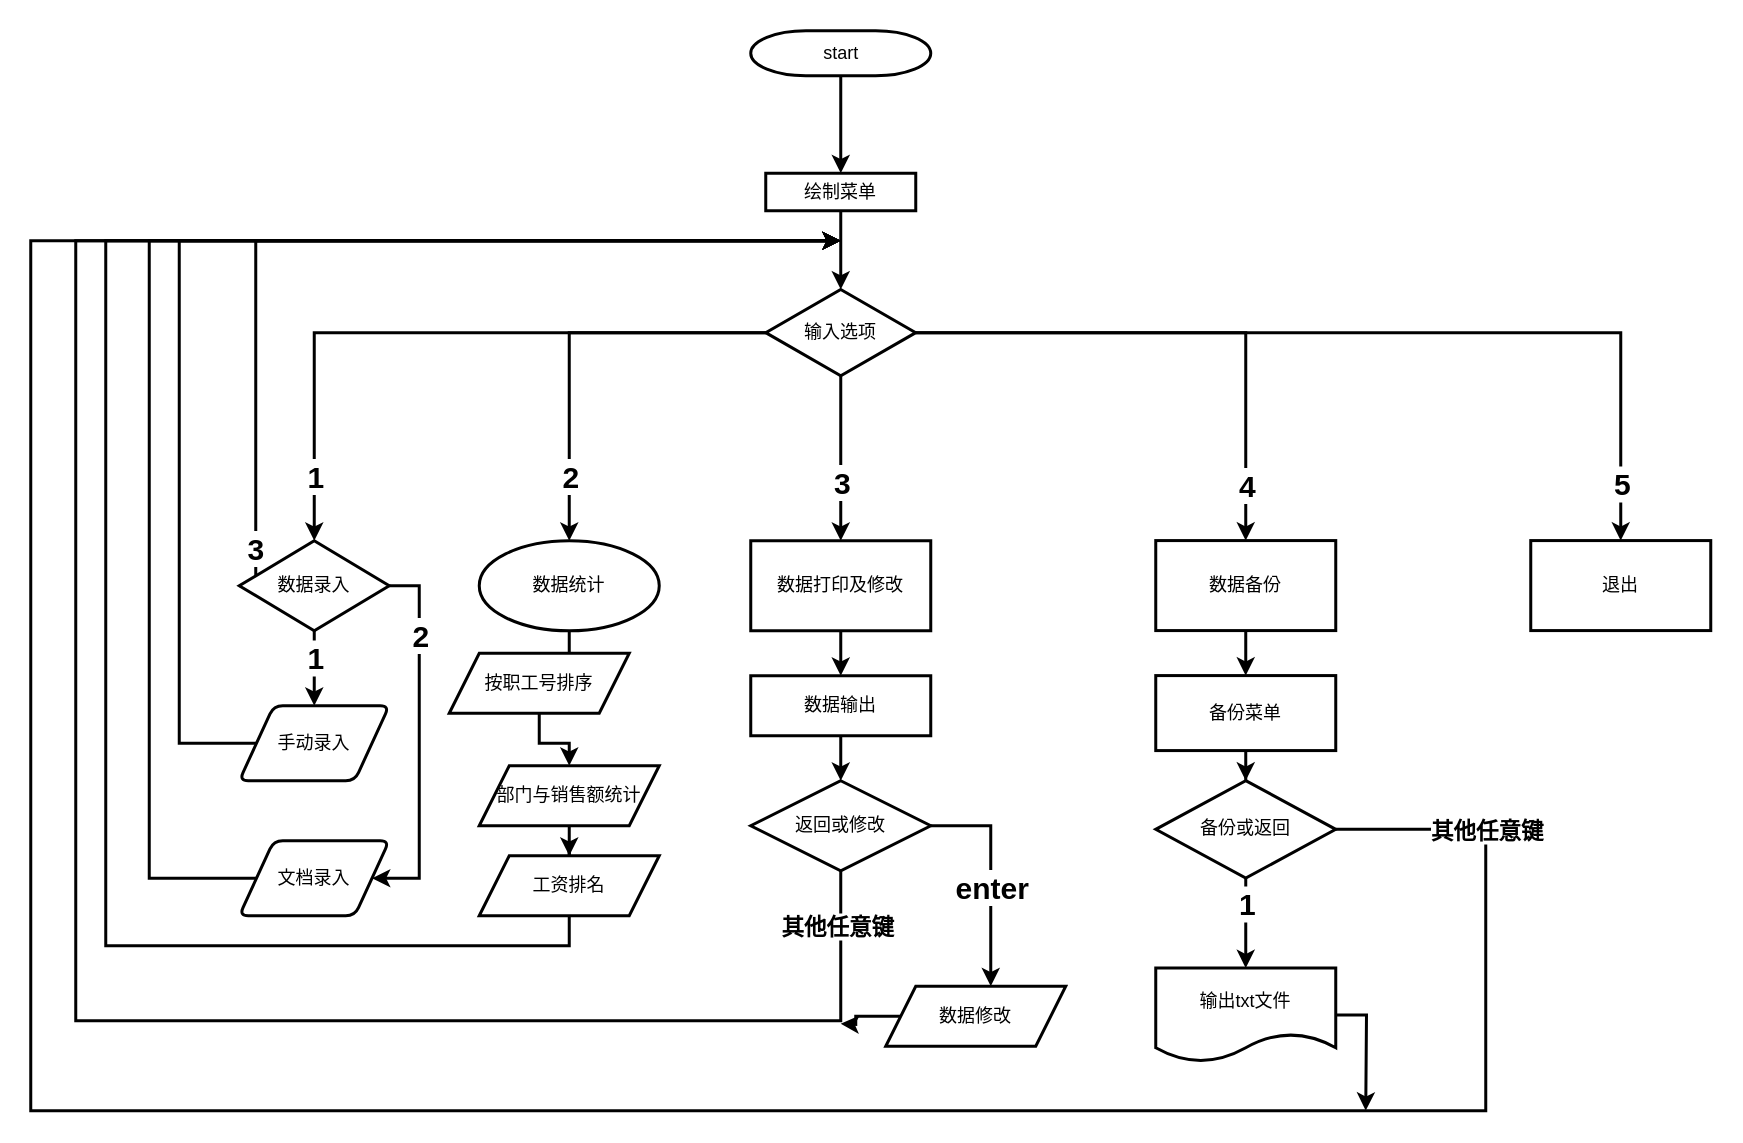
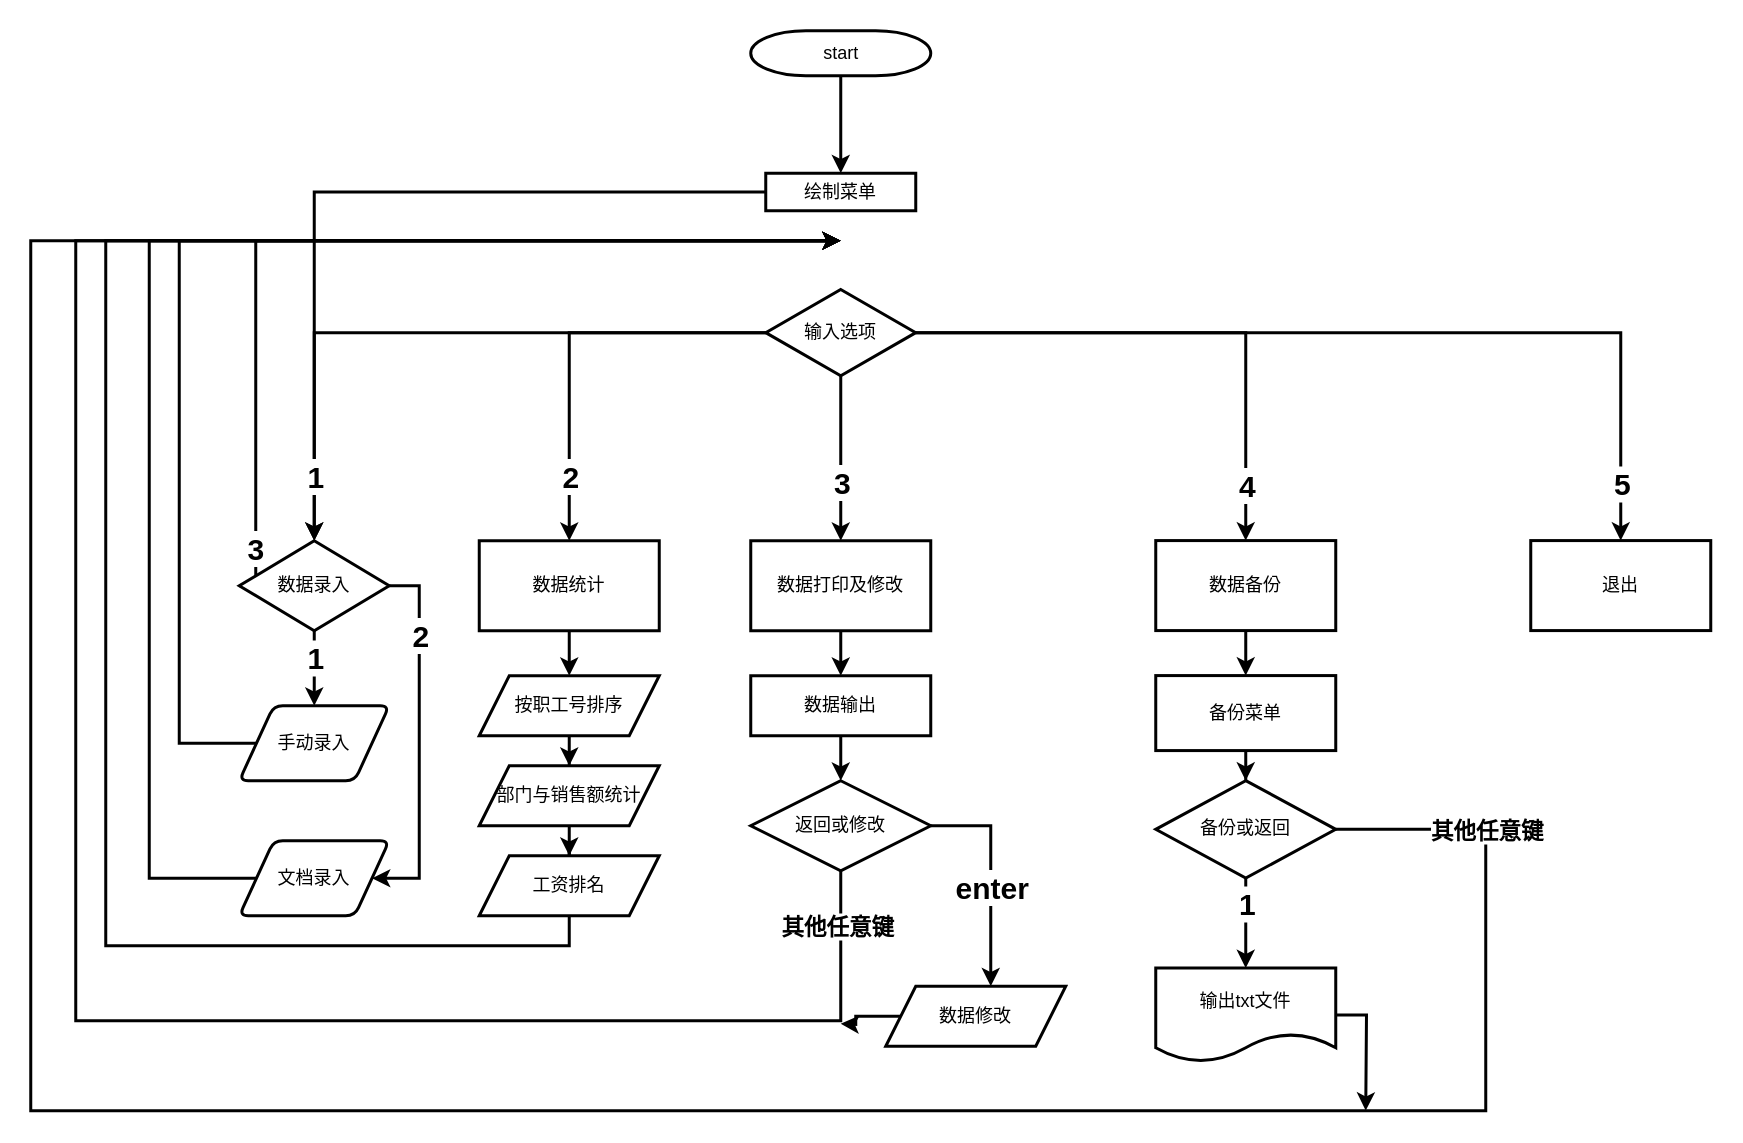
- <mxCell id="4" value="" style="edgeStyle=orthogonalEdgeStyle;rounded=0;orthogonalLoop=1;jettySize=auto;html=1;strokeWidth=2;" edge="1" parent="1" source="5" target="14"><mxGeometry relative="1" as="geometry" /></mxCell>
+ <mxCell id="4" value="" style="edgeStyle=orthogonalEdgeStyle;rounded=0;orthogonalLoop=1;jettySize=auto;html=1;strokeWidth=2;" edge="1" parent="1" source="5" target="31"><mxGeometry relative="1" as="geometry" /></mxCell>
- <mxCell id="23" value="数据统计" style="ellipse;whiteSpace=wrap;html=1;align=center;strokeWidth=2;pointerEvents=1;" vertex="1" parent="1"><mxGeometry x="319" y="360" width="120" height="60" as="geometry" /></mxCell>
+ <mxCell id="23" value="数据统计" style="whiteSpace=wrap;html=1;align=center;strokeWidth=2;pointerEvents=1;" vertex="1" parent="1"><mxGeometry x="319" y="360" width="120" height="60" as="geometry" /></mxCell>
- <mxCell id="37" value="按职工号排序" style="shape=parallelogram;perimeter=parallelogramPerimeter;whiteSpace=wrap;html=1;fixedSize=1;strokeWidth=2;pointerEvents=1;" vertex="1" parent="1"><mxGeometry x="299" y="435" width="120" height="40" as="geometry" /></mxCell>
+ <mxCell id="37" value="按职工号排序" style="shape=parallelogram;perimeter=parallelogramPerimeter;whiteSpace=wrap;html=1;fixedSize=1;strokeWidth=2;pointerEvents=1;" vertex="1" parent="1"><mxGeometry x="319" y="450" width="120" height="40" as="geometry" /></mxCell>
